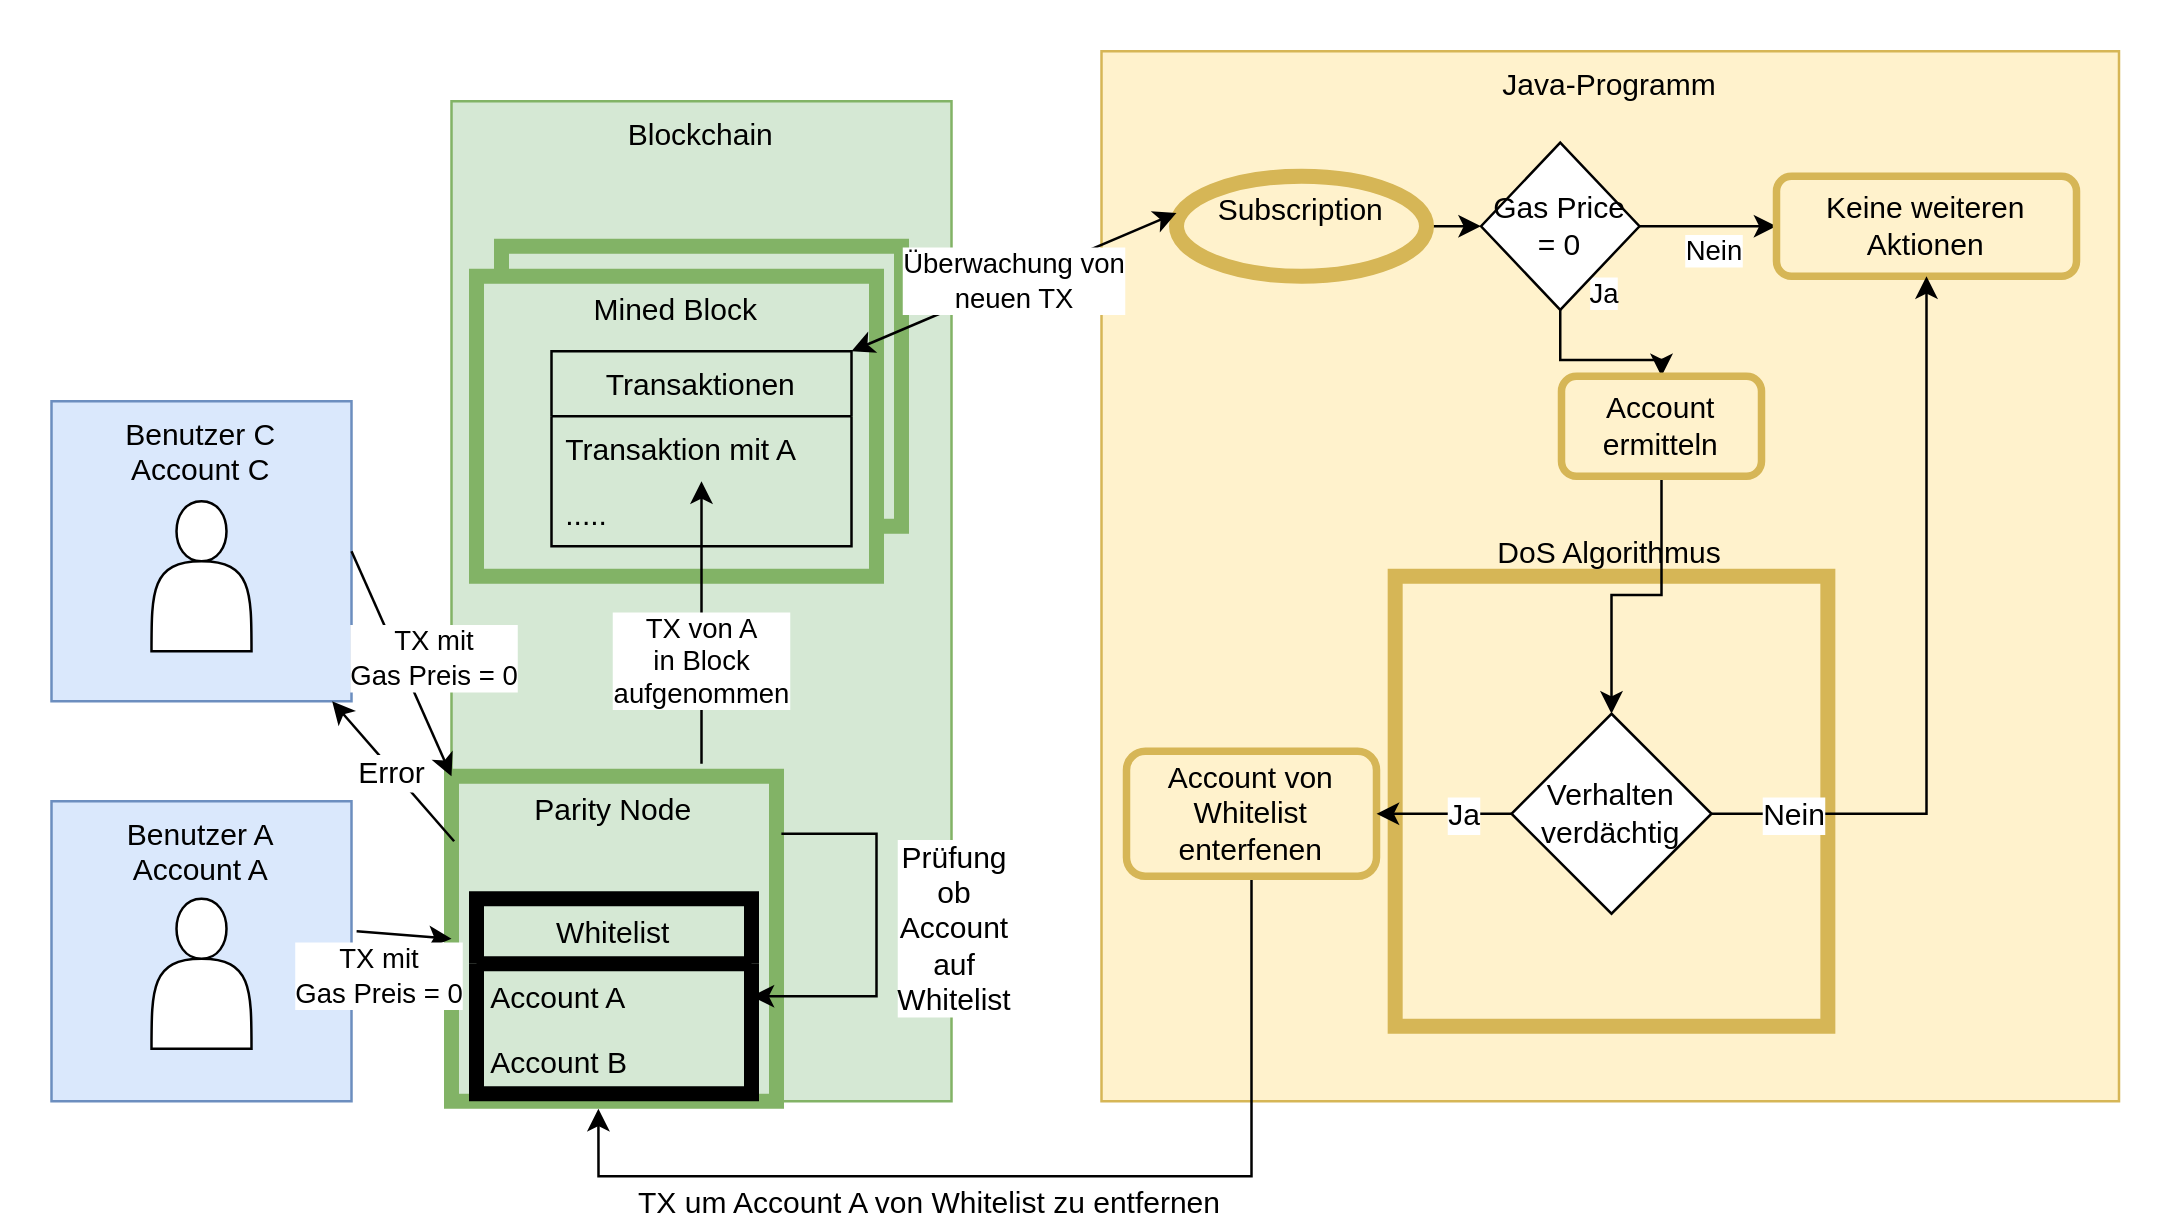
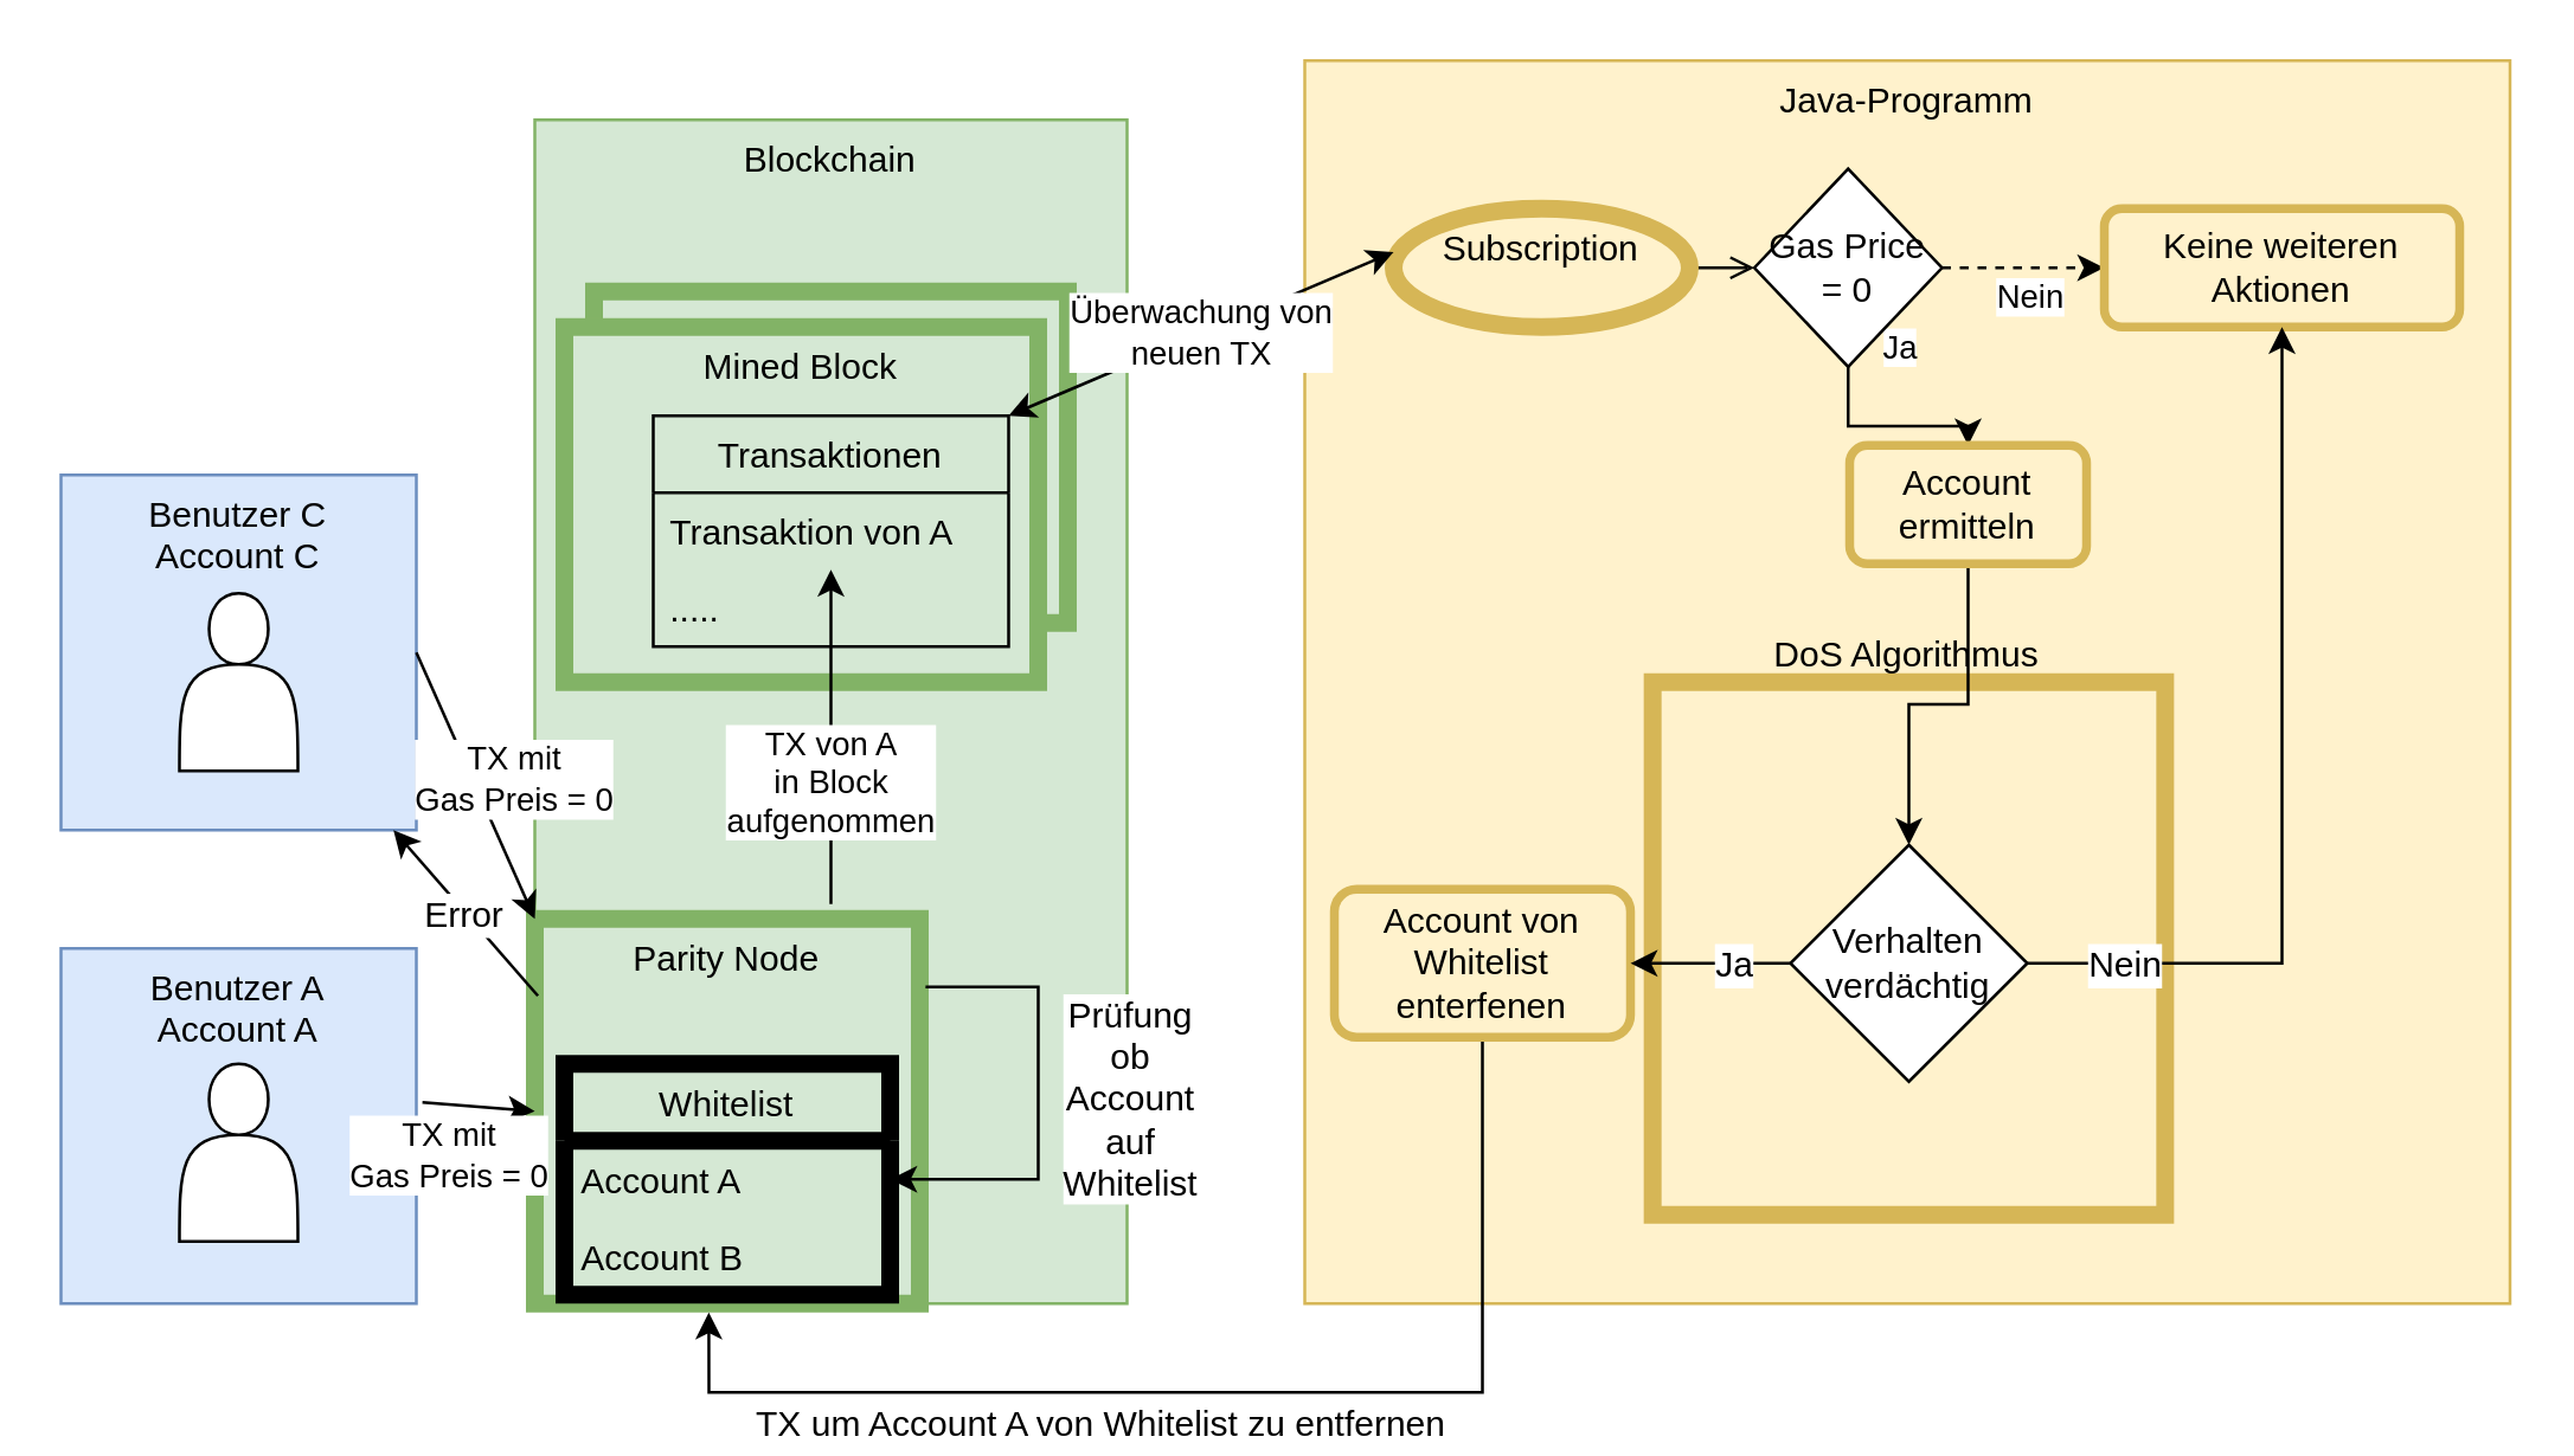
- <mxCell id="24" style="edgeStyle=orthogonalEdgeStyle;rounded=0;orthogonalLoop=1;jettySize=auto;html=1;exitX=1;exitY=0.5;exitDx=0;exitDy=0;entryX=0;entryY=0.5;entryDx=0;entryDy=0;strokeColor=#000000;" parent="1" source="25" target="30" edge="1"><mxGeometry relative="1" as="geometry" /></mxCell>
+ <mxCell id="24" style="edgeStyle=orthogonalEdgeStyle;rounded=0;orthogonalLoop=1;jettySize=auto;html=1;exitX=1;exitY=0.5;exitDx=0;exitDy=0;entryX=0;entryY=0.5;entryDx=0;entryDy=0;strokeColor=#000000;endArrow=open;" parent="1" source="25" target="30" edge="1"><mxGeometry relative="1" as="geometry" /></mxCell>
- <mxCell id="28" value="Nein" style="edgeStyle=orthogonalEdgeStyle;rounded=0;orthogonalLoop=1;jettySize=auto;html=1;exitX=1;exitY=0.5;exitDx=0;exitDy=0;strokeColor=#000000;" parent="1" source="30" target="31" edge="1"><mxGeometry x="0.089" y="-10" relative="1" as="geometry"><mxPoint x="700" y="96" as="targetPoint" /><mxPoint as="offset" /></mxGeometry></mxCell>
+ <mxCell id="28" value="Nein" style="edgeStyle=orthogonalEdgeStyle;rounded=0;orthogonalLoop=1;jettySize=auto;html=1;exitX=1;exitY=0.5;exitDx=0;exitDy=0;strokeColor=#000000;dashed=1;" parent="1" source="30" target="31" edge="1"><mxGeometry x="0.089" y="-10" relative="1" as="geometry"><mxPoint x="700" y="96" as="targetPoint" /><mxPoint as="offset" /></mxGeometry></mxCell>
- <mxCell id="15" value="Transaktion mit A" style="text;strokeColor=none;fillColor=none;align=left;verticalAlign=top;spacingLeft=4;spacingRight=4;overflow=hidden;rotatable=0;points=[[0,0.5],[1,0.5]];portConstraint=eastwest;" parent="14" vertex="1"><mxGeometry y="26" width="120" height="26" as="geometry" /></mxCell>
+ <mxCell id="15" value="Transaktion von A" style="text;strokeColor=none;fillColor=none;align=left;verticalAlign=top;spacingLeft=4;spacingRight=4;overflow=hidden;rotatable=0;points=[[0,0.5],[1,0.5]];portConstraint=eastwest;" parent="14" vertex="1"><mxGeometry y="26" width="120" height="26" as="geometry" /></mxCell>
